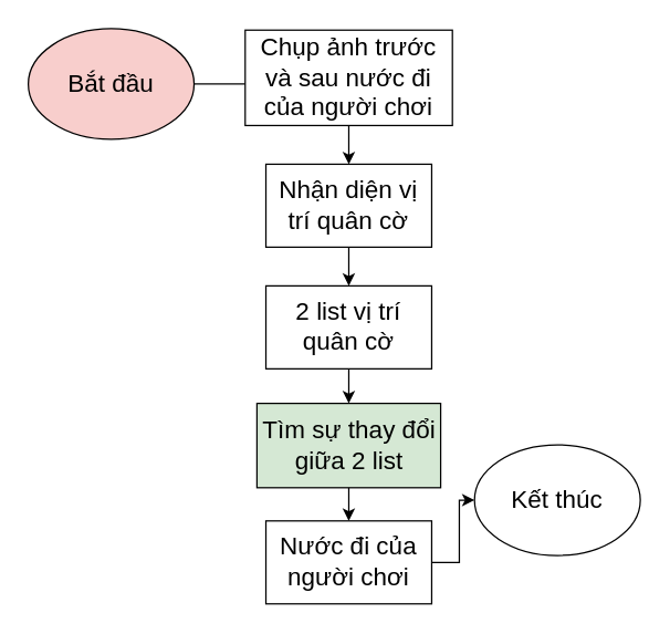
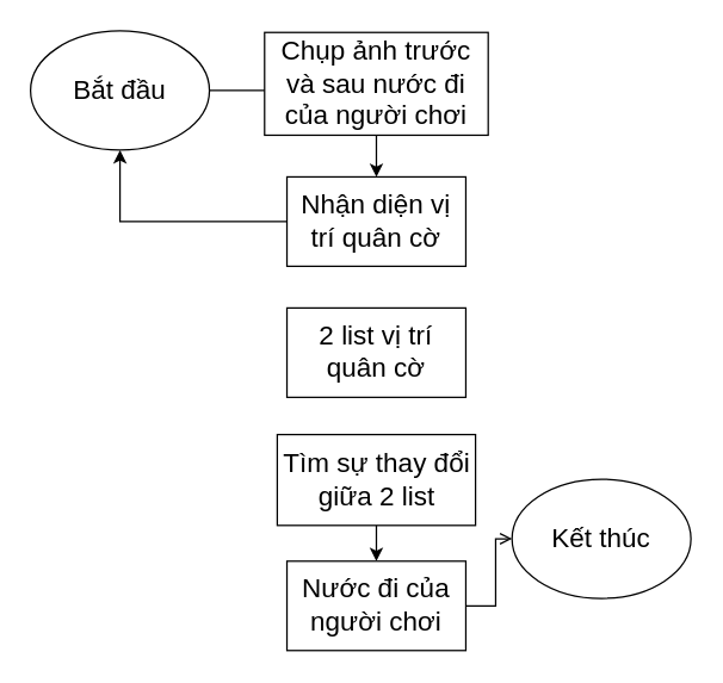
- <mxCell id="3" value="&lt;font style=&quot;font-size: 18px;&quot;&gt;Bắt đầu&lt;/font&gt;" style="ellipse;whiteSpace=wrap;html=1;fillColor=#f8cecc;" parent="1" vertex="1"><mxGeometry x="20" y="20" width="120" height="80" as="geometry" /></mxCell>
+ <mxCell id="3" value="&lt;font style=&quot;font-size: 18px;&quot;&gt;Bắt đầu&lt;/font&gt;" style="ellipse;whiteSpace=wrap;html=1;" parent="1" vertex="1"><mxGeometry x="20" y="20" width="120" height="80" as="geometry" /></mxCell>
- <mxCell id="6" value="" style="edgeStyle=orthogonalEdgeStyle;rounded=0;orthogonalLoop=1;jettySize=auto;html=1;" parent="1" source="7" target="9" edge="1"><mxGeometry relative="1" as="geometry" /></mxCell>
+ <mxCell id="6" value="" style="edgeStyle=orthogonalEdgeStyle;rounded=0;orthogonalLoop=1;jettySize=auto;html=1;" parent="1" source="7" target="3" edge="1"><mxGeometry relative="1" as="geometry" /></mxCell>
- <mxCell id="8" value="" style="edgeStyle=orthogonalEdgeStyle;rounded=0;orthogonalLoop=1;jettySize=auto;html=1;" parent="1" source="9" target="11" edge="1"><mxGeometry relative="1" as="geometry" /></mxCell>
- <mxCell id="11" value="&lt;font style=&quot;font-size: 18px;&quot;&gt;Tìm sự thay đổi &lt;br&gt;giữa 2 list&lt;/font&gt;" style="rounded=0;whiteSpace=wrap;html=1;fillColor=#d5e8d4;" parent="1" vertex="1"><mxGeometry x="185.5" y="291" width="133" height="61" as="geometry" /></mxCell>
+ <mxCell id="11" value="&lt;font style=&quot;font-size: 18px;&quot;&gt;Tìm sự thay đổi &lt;br&gt;giữa 2 list&lt;/font&gt;" style="rounded=0;whiteSpace=wrap;html=1;" parent="1" vertex="1"><mxGeometry x="185.5" y="291" width="133" height="61" as="geometry" /></mxCell>
- <mxCell id="12" value="" style="edgeStyle=orthogonalEdgeStyle;rounded=0;orthogonalLoop=1;jettySize=auto;html=1;" parent="1" source="13" target="14" edge="1"><mxGeometry relative="1" as="geometry" /></mxCell>
+ <mxCell id="12" value="" style="edgeStyle=orthogonalEdgeStyle;rounded=0;orthogonalLoop=1;jettySize=auto;html=1;endArrow=open;" parent="1" source="13" target="14" edge="1"><mxGeometry relative="1" as="geometry" /></mxCell>
